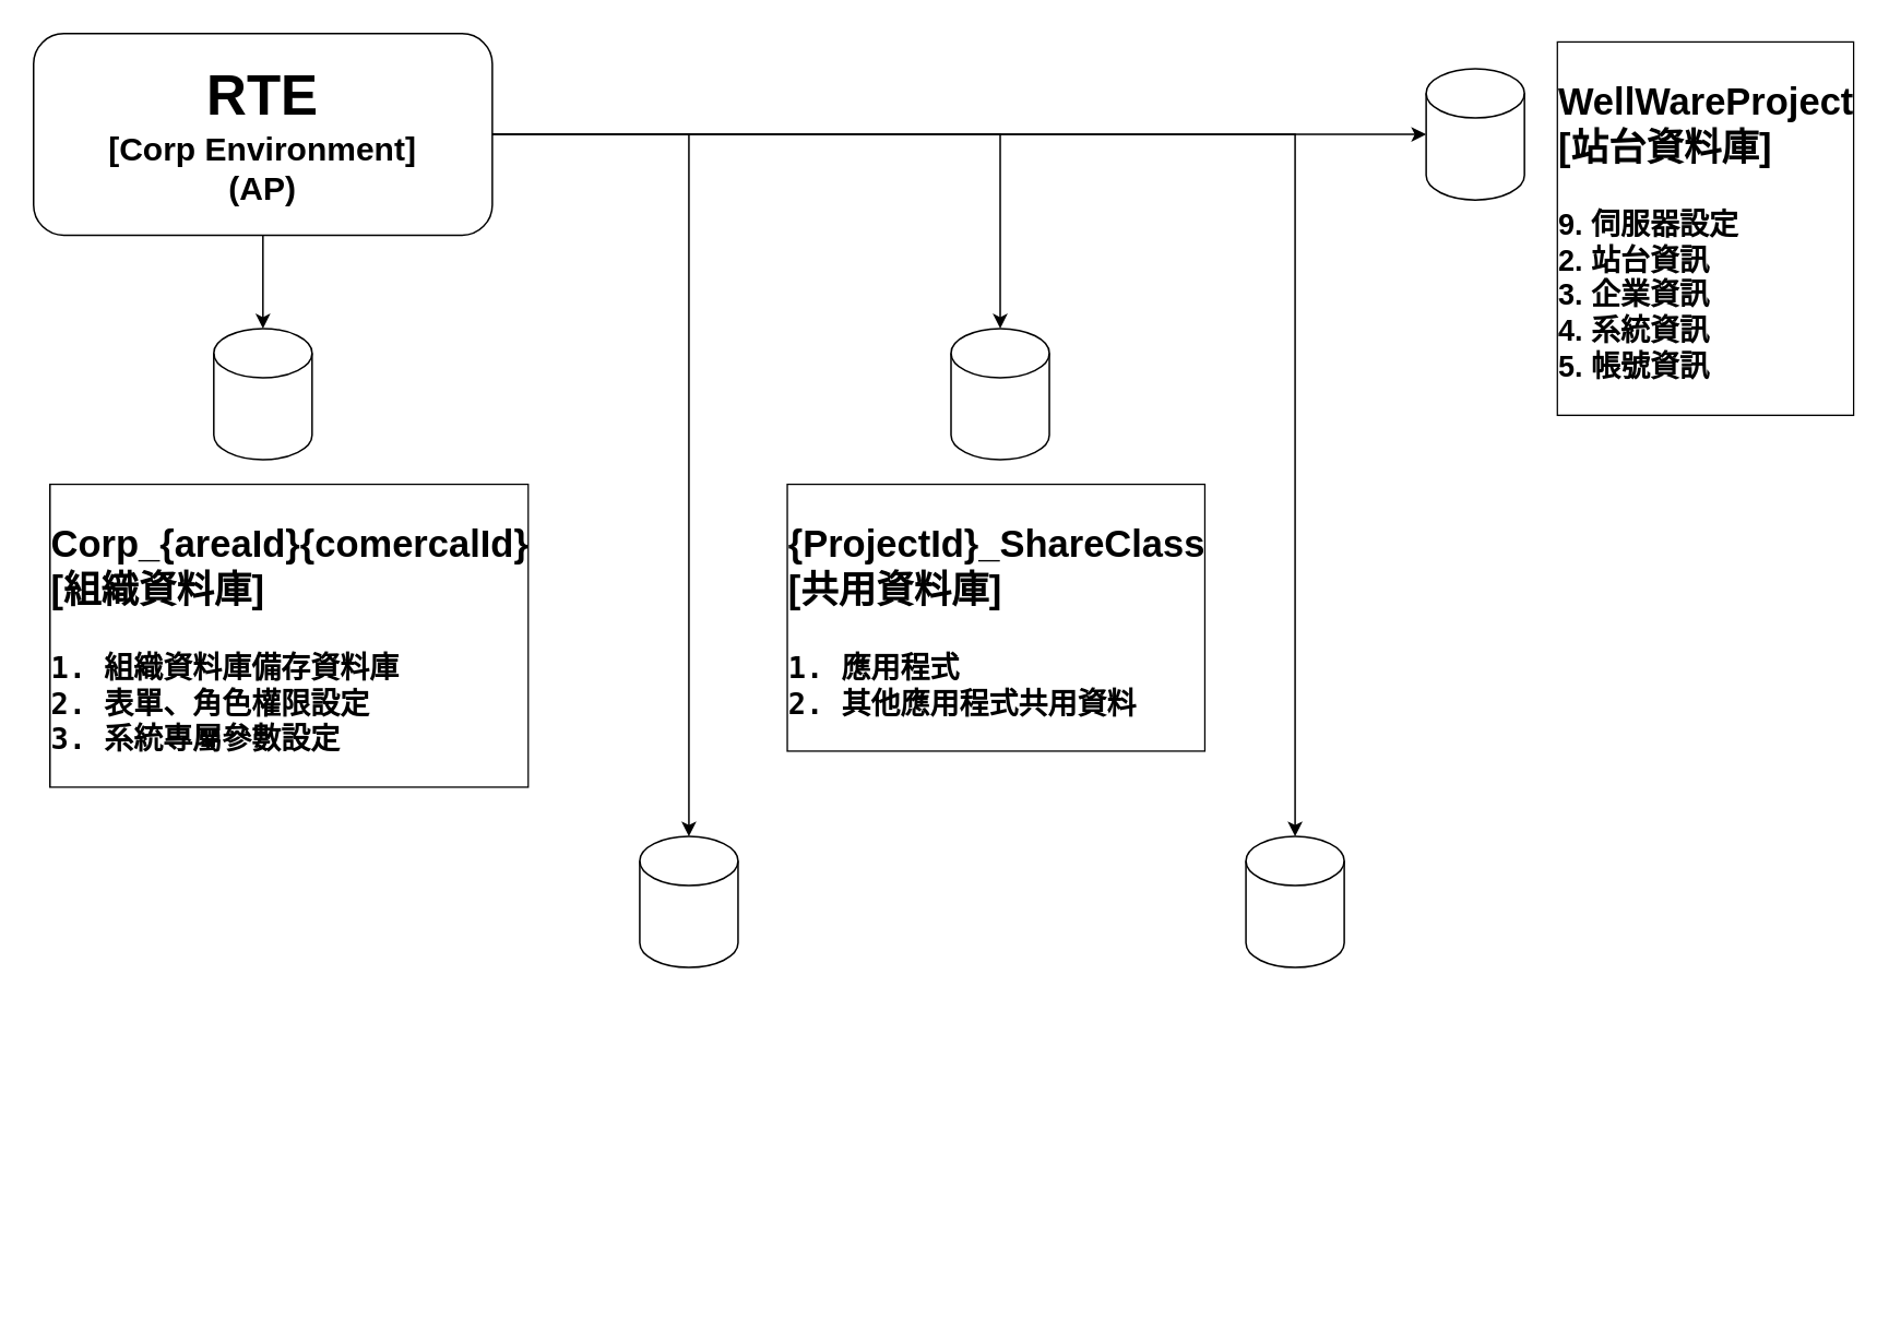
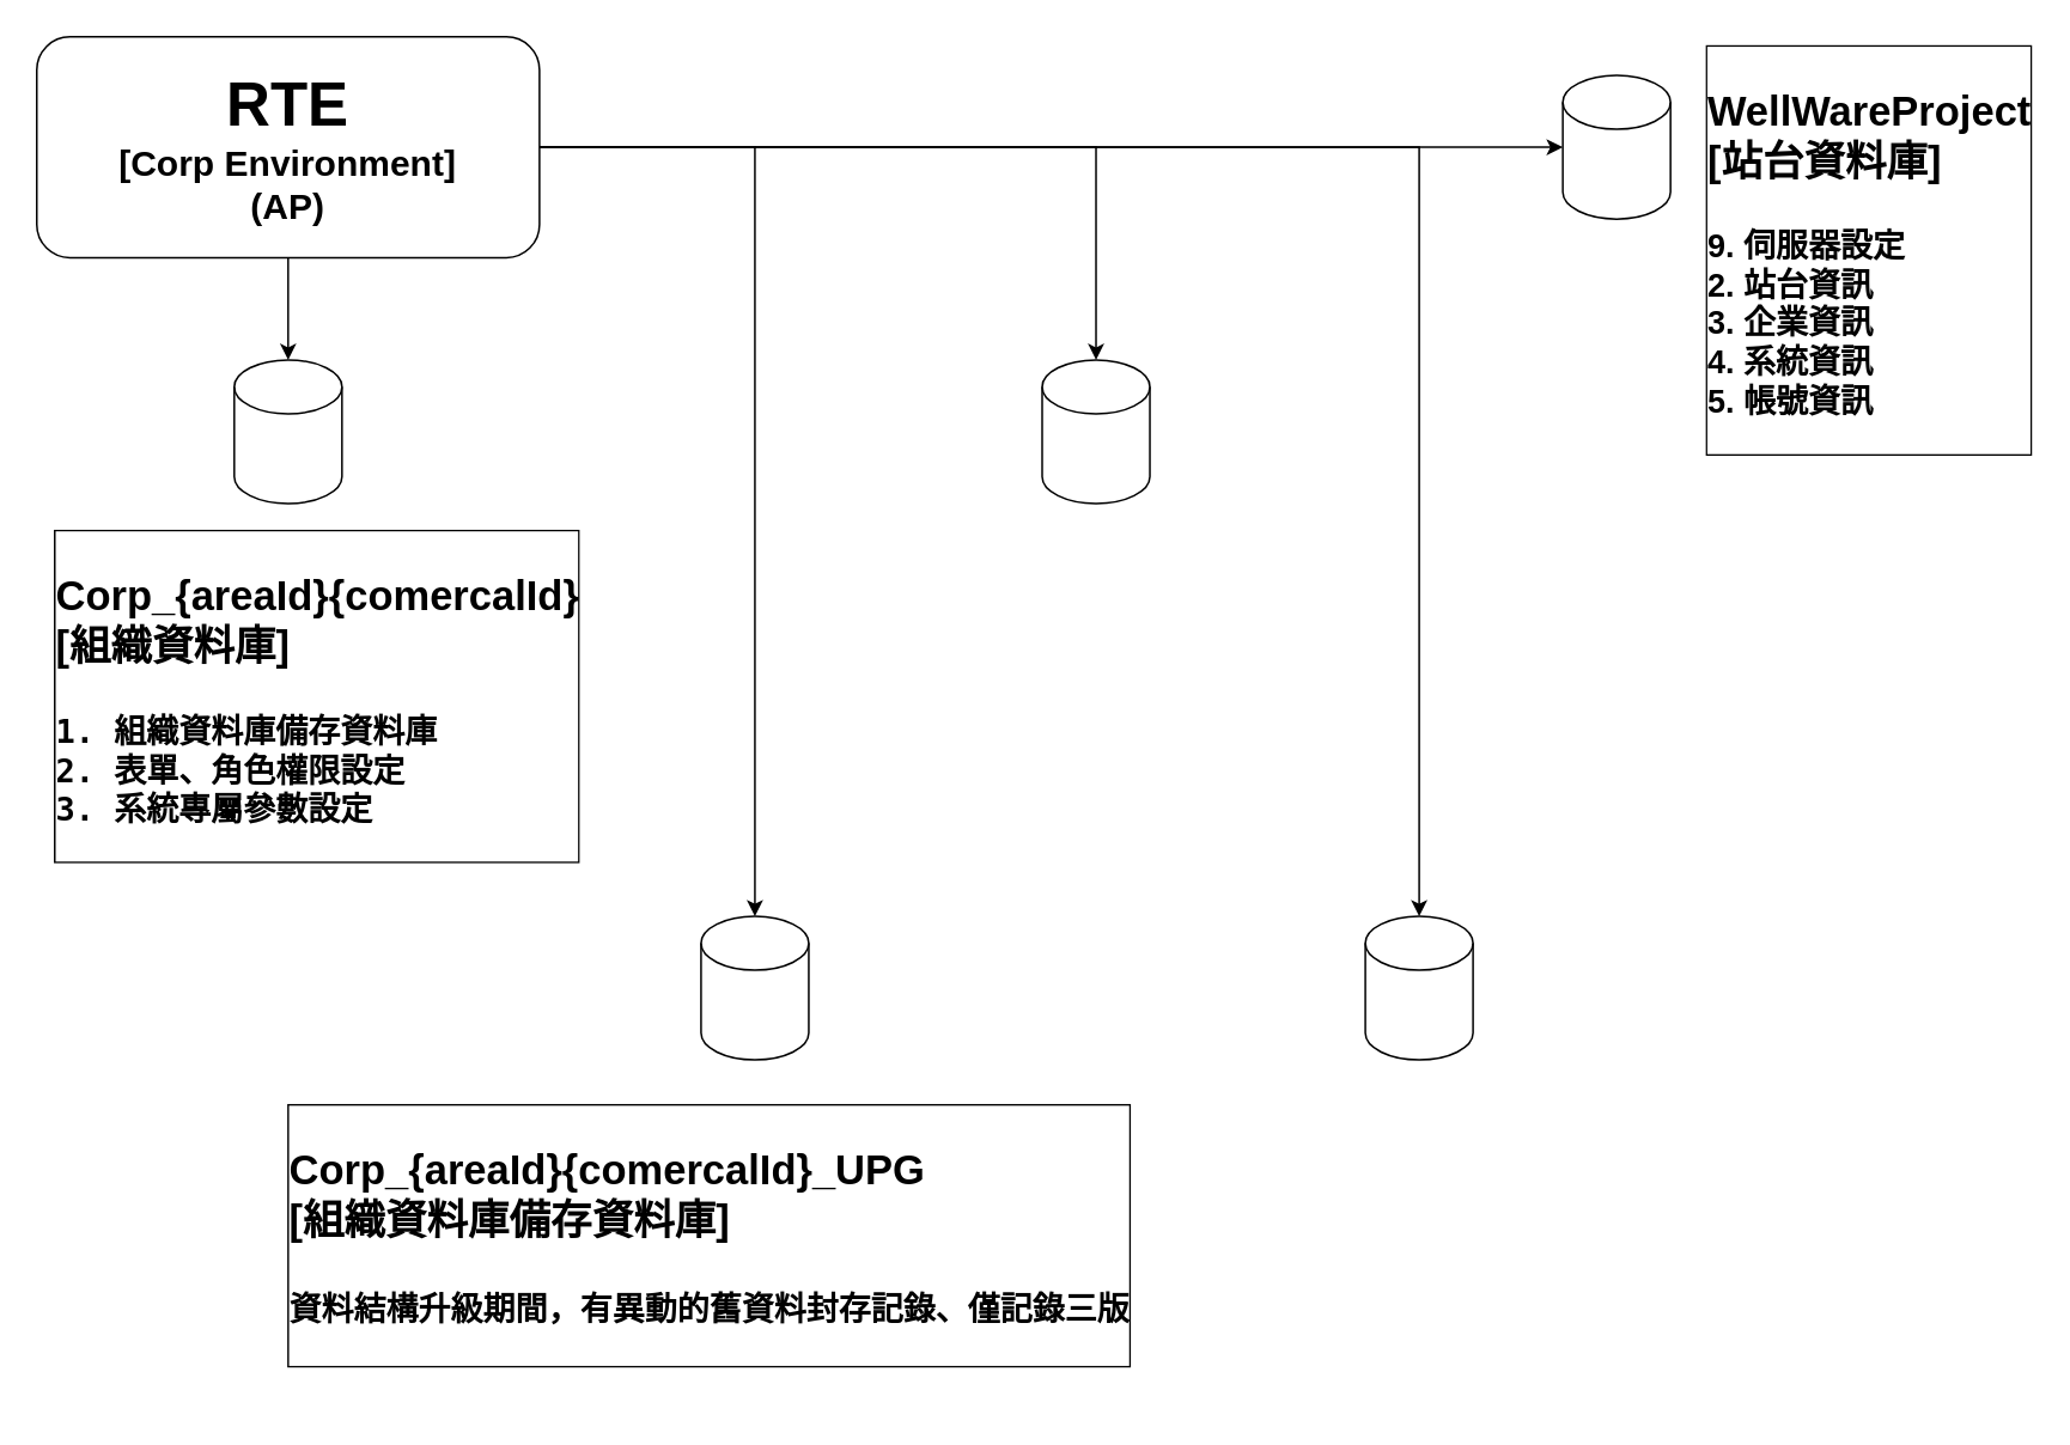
- <mxCell id="11" value="&lt;p style=&quot;font-size: 23px;&quot;&gt;&lt;b&gt;&lt;span style=&quot;text-align: center;&quot;&gt;&lt;font style=&quot;font-size: 23px;&quot;&gt;{ProjectId}_ShareClass&lt;br&gt;&lt;/font&gt;&lt;/span&gt;&lt;span style=&quot;text-align: center;&quot;&gt;&lt;font style=&quot;font-size: 23px;&quot;&gt;[共用資料庫]&lt;/font&gt;&lt;/span&gt;&lt;/b&gt;&lt;/p&gt;&lt;pre style=&quot;font-size: 18px;&quot;&gt;&lt;b&gt;1. 應用程式&lt;br&gt;2. 其他應用程式共用資料&lt;/b&gt;&lt;/pre&gt;" style="text;html=1;spacing=0;spacingTop=0;whiteSpace=wrap;overflow=hidden;rounded=0;fontSize=20;labelBackgroundColor=default;labelBorderColor=default;spacingLeft=0;" parent="1" vertex="1"><mxGeometry x="480" y="290" width="260" height="170" as="geometry" /></mxCell>
+ <mxCell id="15" value="&lt;h3 style=&quot;font-size: 23px;&quot;&gt;&lt;span style=&quot;text-align: center;&quot;&gt;&lt;font style=&quot;font-size: 23px;&quot;&gt;Corp_{areaId}{comercalId}_UPG&lt;br&gt;&lt;/font&gt;&lt;/span&gt;&lt;span style=&quot;text-align: center;&quot;&gt;&lt;font style=&quot;font-size: 23px;&quot;&gt;[組織資料庫備存資料庫]&lt;/font&gt;&lt;/span&gt;&lt;/h3&gt;&lt;pre&gt;&lt;b&gt;&lt;font style=&quot;font-size: 18px;&quot;&gt;資料結構升級期間，有異動的舊資料封存記錄、僅記錄三版&lt;/font&gt;&lt;/b&gt;&lt;/pre&gt;" style="text;html=1;strokeColor=none;fillColor=none;spacing=0;spacingTop=0;whiteSpace=wrap;overflow=hidden;rounded=0;fontSize=20;labelBackgroundColor=default;labelBorderColor=default;" parent="1" vertex="1"><mxGeometry x="160" y="610" width="510" height="173" as="geometry" /></mxCell>
